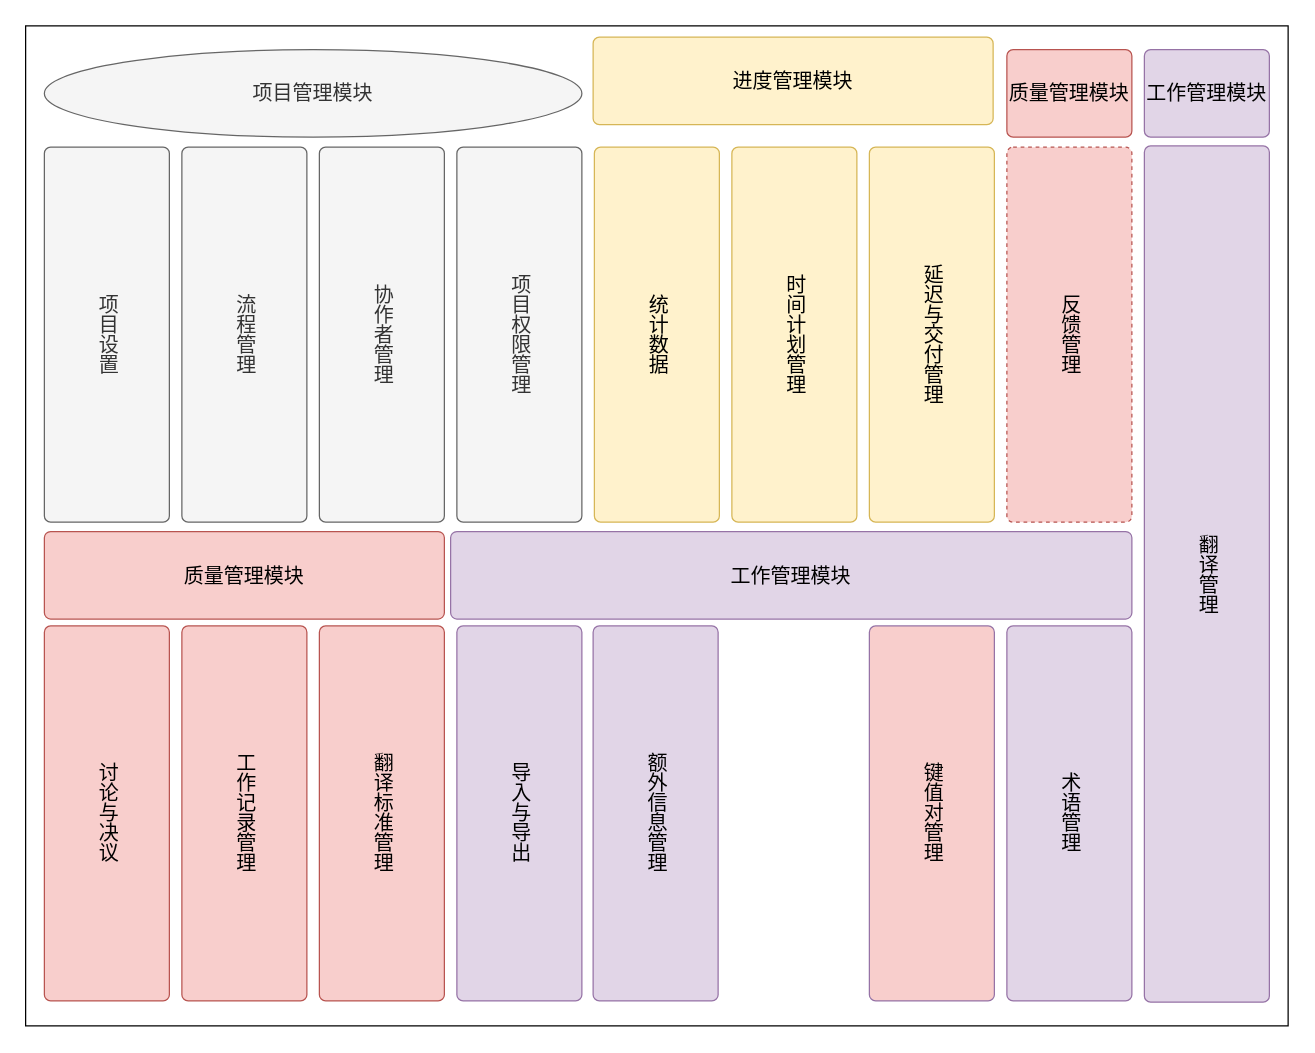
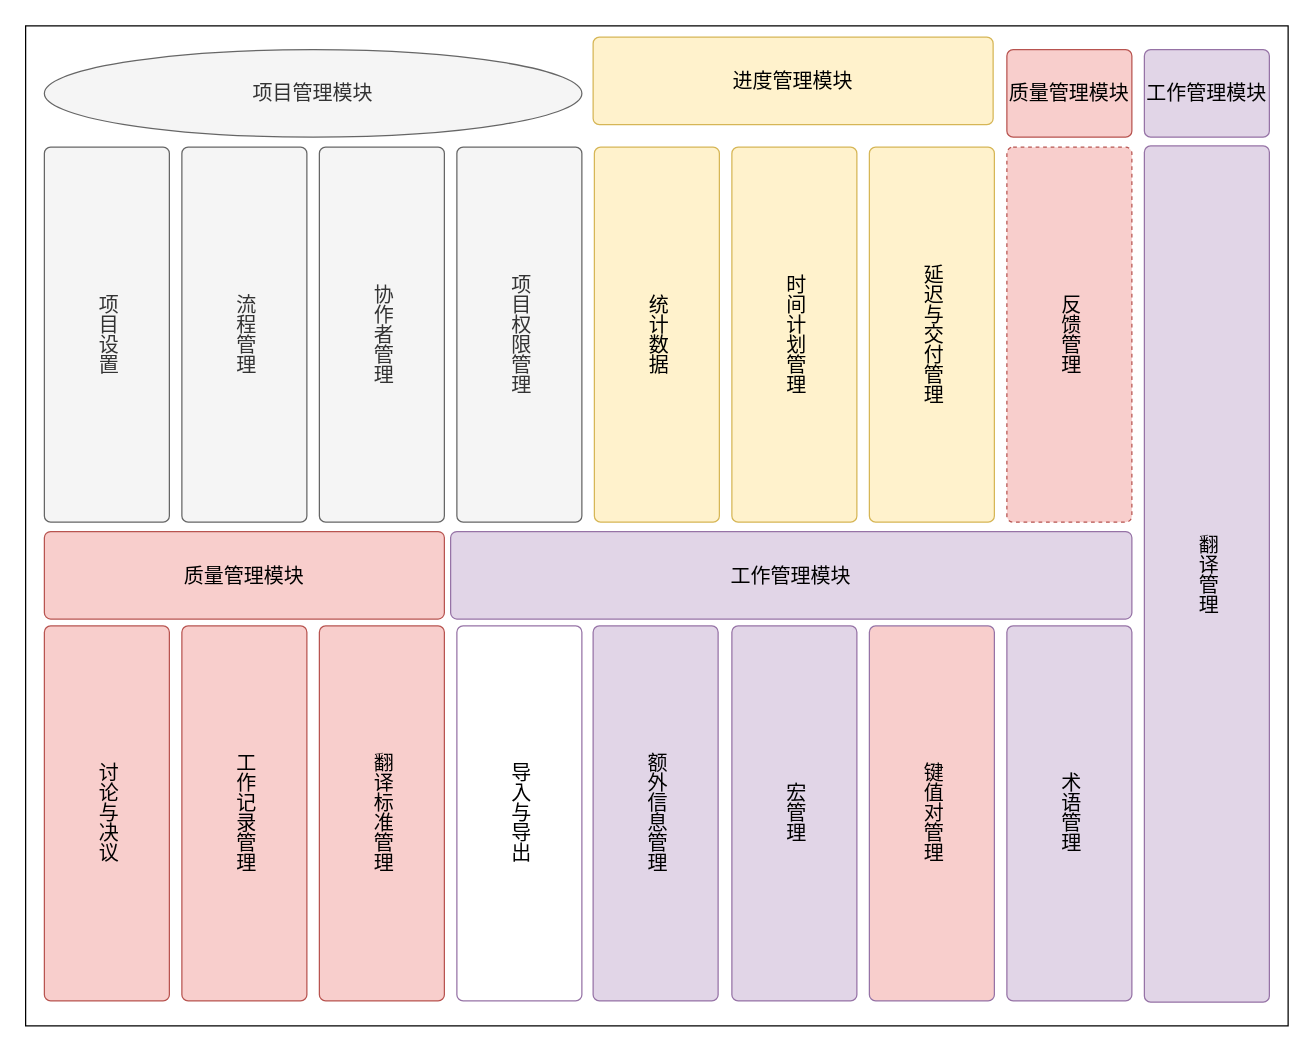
- <mxCell id="14" value="导入与导出" style="html=1;align=center;verticalAlign=middle;rounded=1;absoluteArcSize=1;arcSize=10;dashed=0;whiteSpace=wrap;textDirection=vertical-lr;fontSize=16;fillColor=#e1d5e7;strokeColor=#9673a6;" parent="1" vertex="1"><mxGeometry x="365" y="500" width="100" height="300" as="geometry" /></mxCell>
+ <mxCell id="14" value="导入与导出" style="html=1;align=center;verticalAlign=middle;rounded=1;absoluteArcSize=1;arcSize=10;dashed=0;whiteSpace=wrap;textDirection=vertical-lr;fontSize=16;fillColor=#ffffff;strokeColor=#9673a6;" parent="1" vertex="1"><mxGeometry x="365" y="500" width="100" height="300" as="geometry" /></mxCell>
+ <mxCell id="16" value="宏管理" style="html=1;align=center;verticalAlign=middle;rounded=1;absoluteArcSize=1;arcSize=10;dashed=0;whiteSpace=wrap;textDirection=vertical-lr;fontSize=16;fillColor=#e1d5e7;strokeColor=#9673a6;" parent="1" vertex="1"><mxGeometry x="585" y="500" width="100" height="300" as="geometry" /></mxCell>
